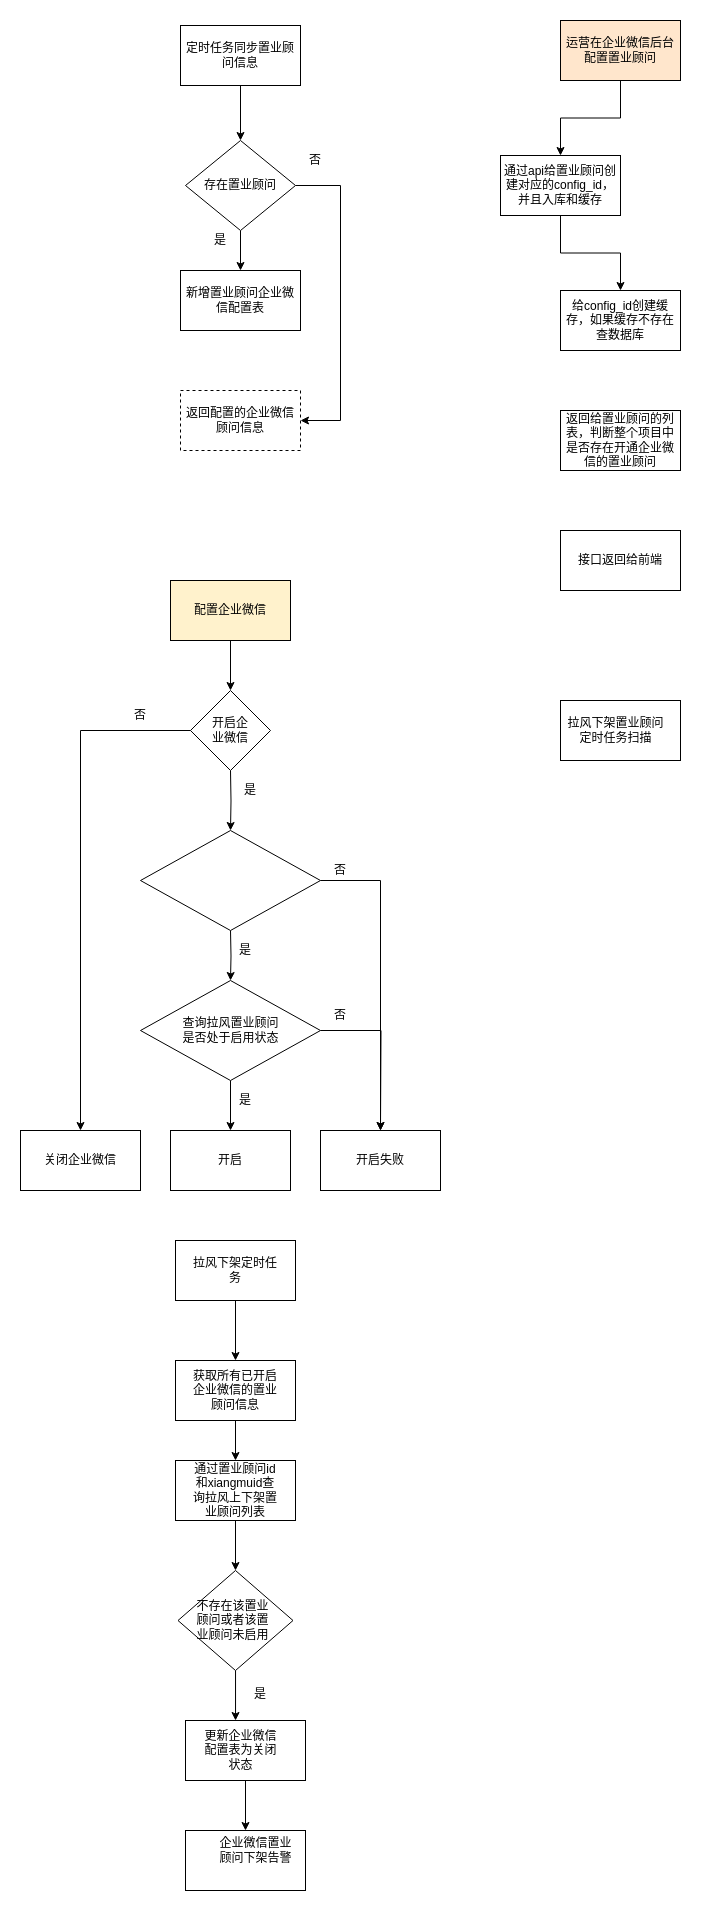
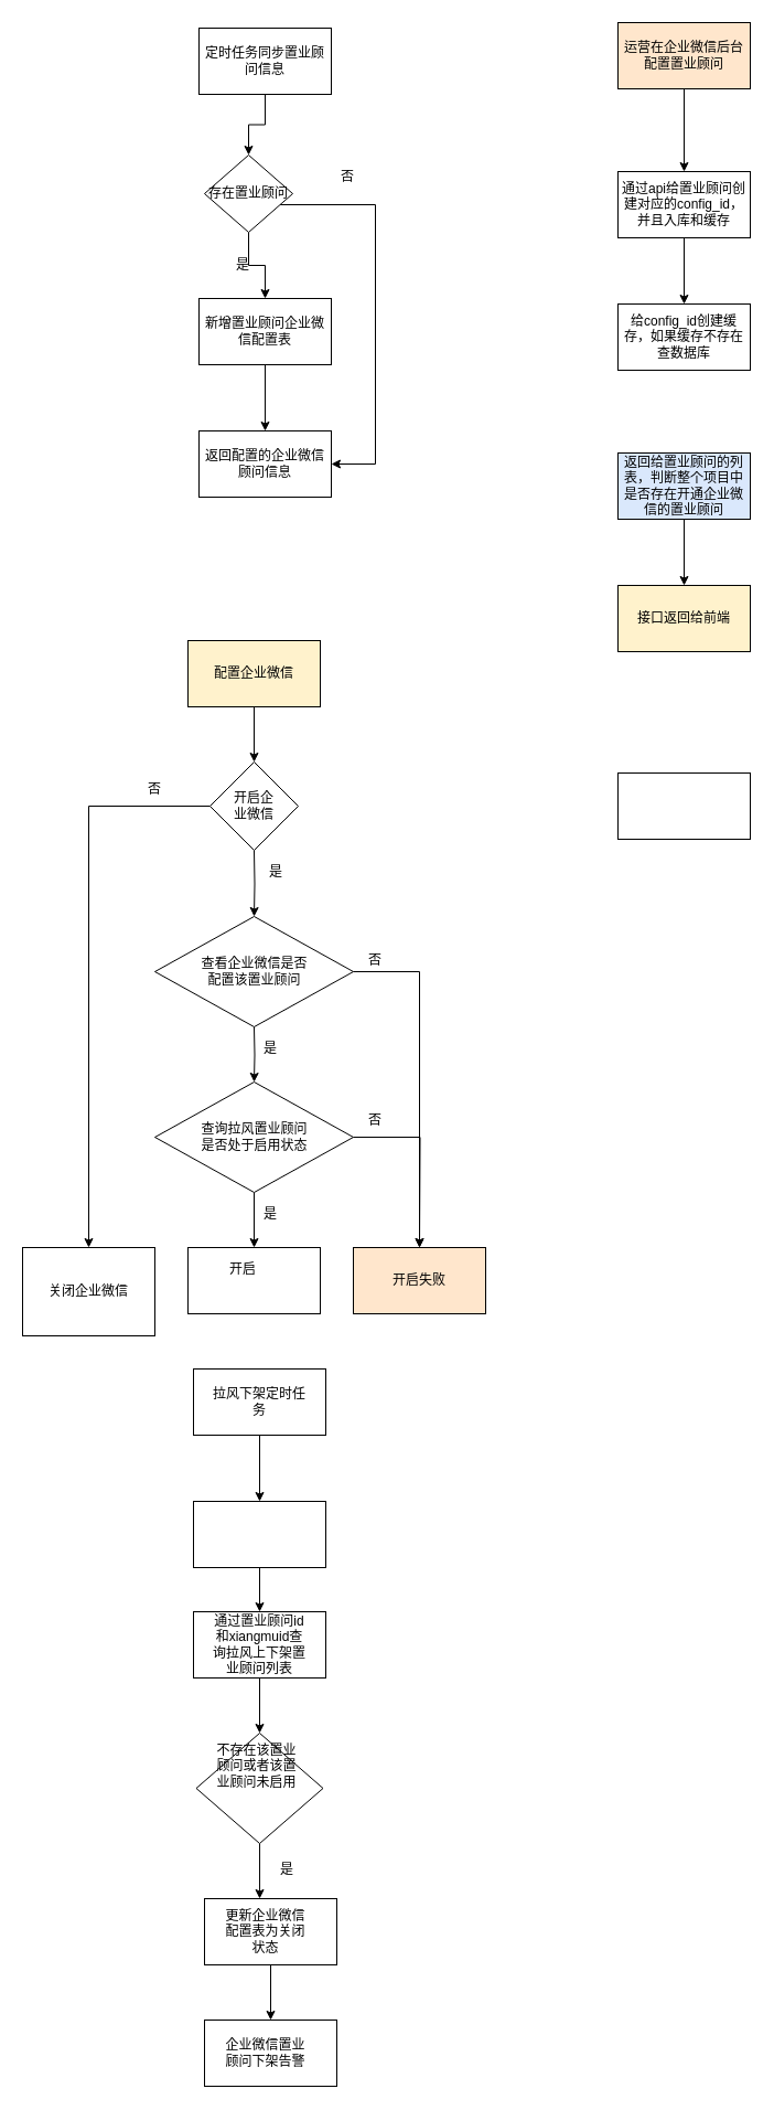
- <mxCell id="6" value="存在置业顾问" style="rhombus;whiteSpace=wrap;html=1;" parent="1" vertex="1"><mxGeometry x="185" y="140" width="110" height="90" as="geometry" /></mxCell>
+ <mxCell id="6" value="存在置业顾问" style="rhombus;whiteSpace=wrap;html=1;" parent="1" vertex="1"><mxGeometry x="185" y="140" width="80" height="70" as="geometry" /></mxCell>
- <mxCell id="26" value="通过api给置业顾问创建对应的config_id，并且入库和缓存" style="rounded=0;whiteSpace=wrap;html=1;" parent="1" vertex="1"><mxGeometry x="500" y="155" width="120" height="60" as="geometry" /></mxCell>
+ <mxCell id="26" value="通过api给置业顾问创建对应的config_id，并且入库和缓存" style="rounded=0;whiteSpace=wrap;html=1;" parent="1" vertex="1"><mxGeometry x="560" y="155" width="120" height="60" as="geometry" /></mxCell>
- <mxCell id="27" value="给config_id创建缓存，如果缓存不存在查数据库" style="rounded=0;whiteSpace=wrap;html=1;" parent="1" vertex="1"><mxGeometry x="560" y="290" width="120" height="60" as="geometry" /></mxCell>
+ <mxCell id="27" value="给config_id创建缓存，如果缓存不存在查数据库" style="rounded=0;whiteSpace=wrap;html=1;" parent="1" vertex="1"><mxGeometry x="560" y="275" width="120" height="60" as="geometry" /></mxCell>
+ <mxCell id="7" style="edgeStyle=orthogonalEdgeStyle;rounded=0;orthogonalLoop=1;jettySize=auto;html=1;entryX=0.5;entryY=0;entryDx=0;entryDy=0;" parent="1" source="8" target="9" edge="1"><mxGeometry relative="1" as="geometry" /></mxCell>
- <mxCell id="9" value="返回配置的企业微信顾问信息" style="rounded=0;whiteSpace=wrap;html=1;dashed=1;" parent="1" vertex="1"><mxGeometry x="180" y="390" width="120" height="60" as="geometry" /></mxCell>
+ <mxCell id="9" value="返回配置的企业微信顾问信息" style="rounded=0;whiteSpace=wrap;html=1;" parent="1" vertex="1"><mxGeometry x="180" y="390" width="120" height="60" as="geometry" /></mxCell>
- <mxCell id="29" value="返回给置业顾问的列表，判断整个项目中是否存在开通企业微信的置业顾问" style="rounded=0;whiteSpace=wrap;html=1;" parent="1" vertex="1"><mxGeometry x="560" y="410" width="120" height="60" as="geometry" /></mxCell>
+ <mxCell id="29" value="返回给置业顾问的列表，判断整个项目中是否存在开通企业微信的置业顾问" style="rounded=0;whiteSpace=wrap;html=1;fillColor=#dae8fc;" parent="1" vertex="1"><mxGeometry x="560" y="410" width="120" height="60" as="geometry" /></mxCell>
+ <mxCell id="28" style="edgeStyle=orthogonalEdgeStyle;rounded=0;orthogonalLoop=1;jettySize=auto;html=1;" parent="1" source="29" target="30" edge="1"><mxGeometry relative="1" as="geometry" /></mxCell>
- <mxCell id="30" value="接口返回给前端" style="rounded=0;whiteSpace=wrap;html=1;" parent="1" vertex="1"><mxGeometry x="560" y="530" width="120" height="60" as="geometry" /></mxCell>
+ <mxCell id="30" value="接口返回给前端" style="rounded=0;whiteSpace=wrap;html=1;fillColor=#fff2cc;" parent="1" vertex="1"><mxGeometry x="560" y="530" width="120" height="60" as="geometry" /></mxCell>
- <mxCell id="37" value="拉风下架置业顾问定时任务扫描" style="text;html=1;strokeColor=none;fillColor=none;align=center;verticalAlign=middle;whiteSpace=wrap;rounded=0;" vertex="1" parent="1"><mxGeometry x="562.5" y="705" width="105" height="50" as="geometry" /></mxCell>
+ <mxCell id="34" value="查看企业微信是否配置该置业顾问" style="text;html=1;strokeColor=none;fillColor=none;align=center;verticalAlign=middle;whiteSpace=wrap;rounded=0;" vertex="1" parent="1"><mxGeometry x="177.5" y="855" width="105" height="50" as="geometry" /></mxCell>
- <mxCell id="47" value="关闭企业微信" style="rounded=0;whiteSpace=wrap;html=1;" vertex="1" parent="1"><mxGeometry x="20" y="1130" width="120" height="60" as="geometry" /></mxCell>
+ <mxCell id="47" value="关闭企业微信" style="rounded=0;whiteSpace=wrap;html=1;" vertex="1" parent="1"><mxGeometry x="20" y="1130" width="120" height="80" as="geometry" /></mxCell>
- <mxCell id="18" value="开启" style="text;html=1;strokeColor=none;fillColor=none;align=center;verticalAlign=middle;whiteSpace=wrap;rounded=0;" parent="1" vertex="1"><mxGeometry x="210" y="1150" width="40" height="20" as="geometry" /></mxCell>
+ <mxCell id="18" value="开启" style="text;html=1;strokeColor=none;fillColor=none;align=center;verticalAlign=middle;whiteSpace=wrap;rounded=0;" parent="1" vertex="1"><mxGeometry x="200" y="1140" width="40" height="20" as="geometry" /></mxCell>
- <mxCell id="38" value="开启失败" style="rounded=0;whiteSpace=wrap;html=1;" vertex="1" parent="1"><mxGeometry x="320" y="1130" width="120" height="60" as="geometry" /></mxCell>
+ <mxCell id="38" value="开启失败" style="rounded=0;whiteSpace=wrap;html=1;fillColor=#ffe6cc;" vertex="1" parent="1"><mxGeometry x="320" y="1130" width="120" height="60" as="geometry" /></mxCell>
- <mxCell id="51" value="获取所有已开启企业微信的置业顾问信息" style="text;html=1;strokeColor=none;fillColor=none;align=center;verticalAlign=middle;whiteSpace=wrap;rounded=0;" vertex="1" parent="1"><mxGeometry x="190" y="1370" width="90" height="40" as="geometry" /></mxCell>
- <mxCell id="57" value="不存在该置业顾问或者该置业顾问未启用" style="text;html=1;strokeColor=none;fillColor=none;align=center;verticalAlign=middle;whiteSpace=wrap;rounded=0;" vertex="1" parent="1"><mxGeometry x="190" y="1610" width="85" height="20" as="geometry" /></mxCell>
+ <mxCell id="57" value="不存在该置业顾问或者该置业顾问未启用" style="text;html=1;strokeColor=none;fillColor=none;align=center;verticalAlign=middle;whiteSpace=wrap;rounded=0;" vertex="1" parent="1"><mxGeometry x="190" y="1590" width="85" height="20" as="geometry" /></mxCell>
- <mxCell id="63" value="企业微信置业顾问下架告警" style="text;html=1;strokeColor=none;fillColor=none;align=center;verticalAlign=middle;whiteSpace=wrap;rounded=0;" vertex="1" parent="1"><mxGeometry x="212.5" y="1840" width="85" height="20" as="geometry" /></mxCell>
+ <mxCell id="63" value="企业微信置业顾问下架告警" style="text;html=1;strokeColor=none;fillColor=none;align=center;verticalAlign=middle;whiteSpace=wrap;rounded=0;" vertex="1" parent="1"><mxGeometry x="197.5" y="1850" width="85" height="20" as="geometry" /></mxCell>
